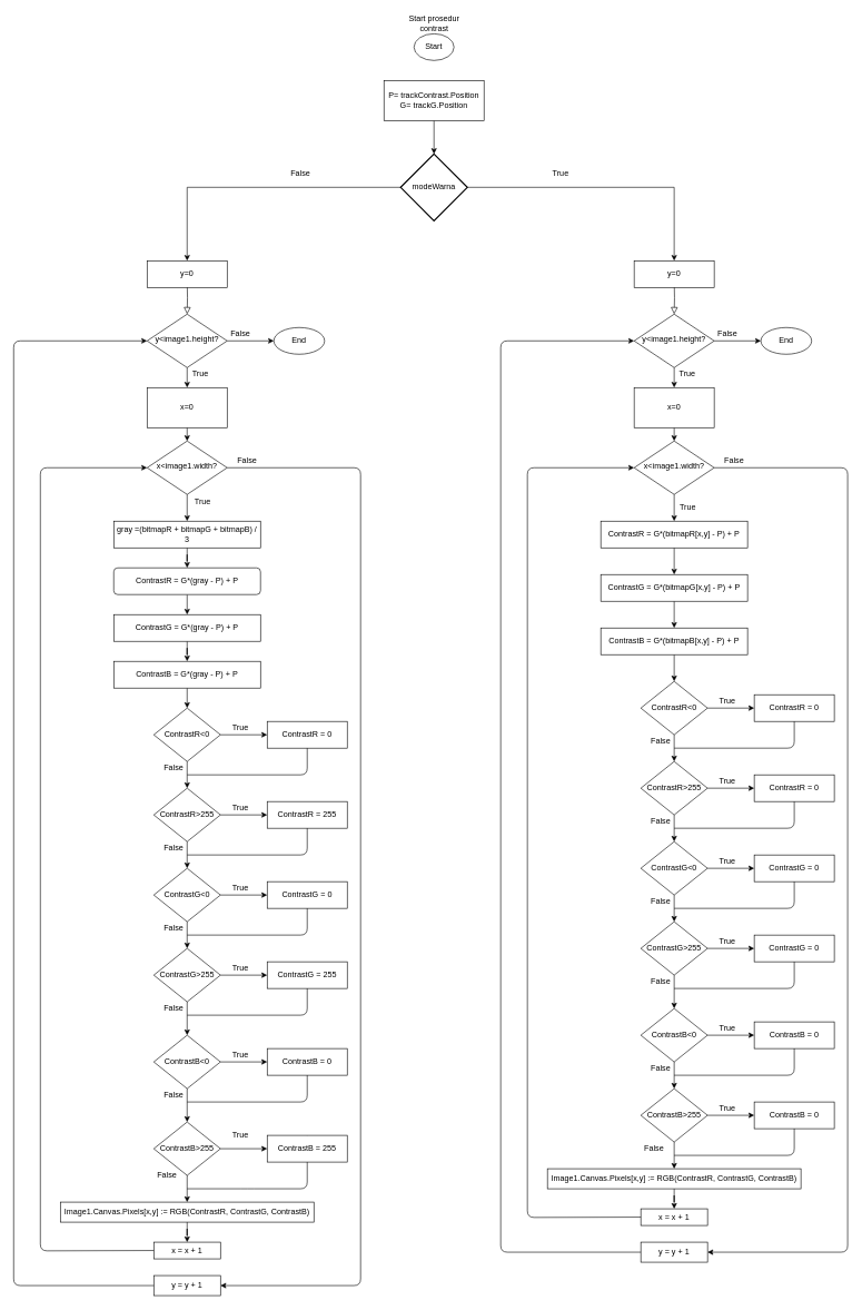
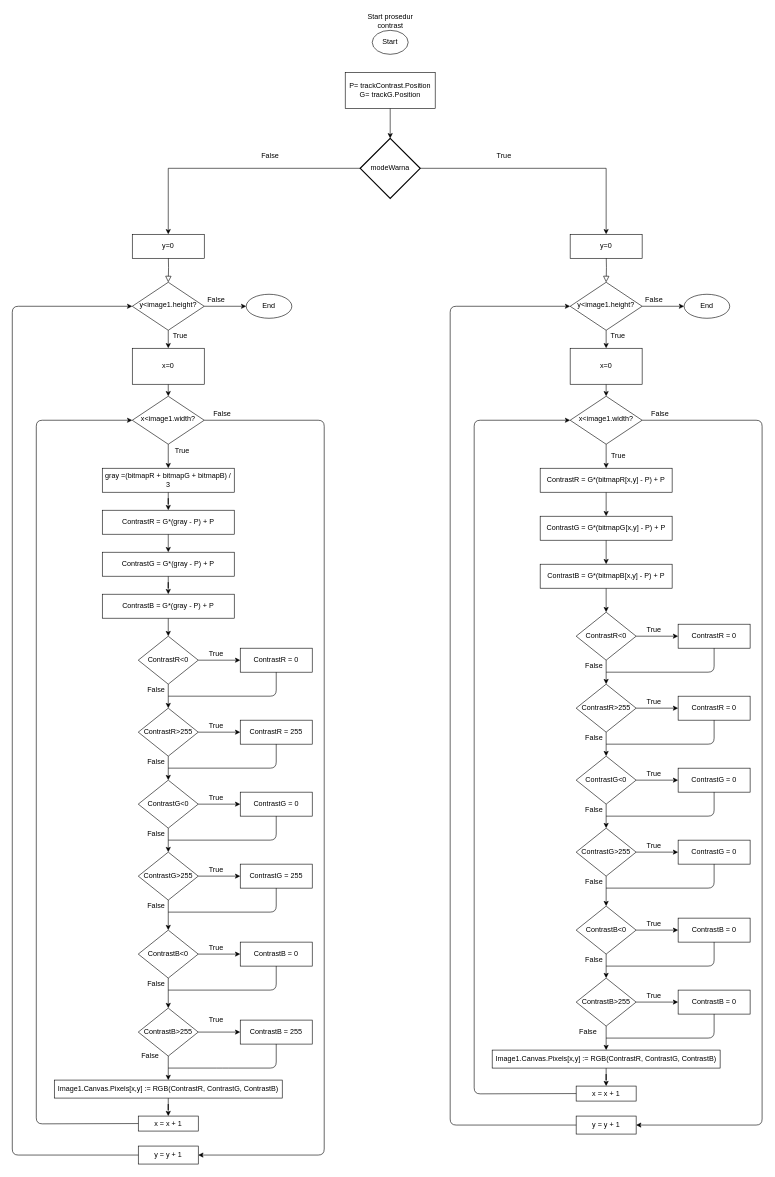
- <mxCell id="96" value="ContrastR = G*(gray - P) + P" style="whiteSpace=wrap;html=1;rounded=1;" parent="1" vertex="1"><mxGeometry x="170" y="850" width="220" height="40" as="geometry" /></mxCell>
+ <mxCell id="96" value="ContrastR = G*(gray - P) + P" style="rounded=0;whiteSpace=wrap;html=1;" parent="1" vertex="1"><mxGeometry x="170" y="850" width="220" height="40" as="geometry" /></mxCell>
